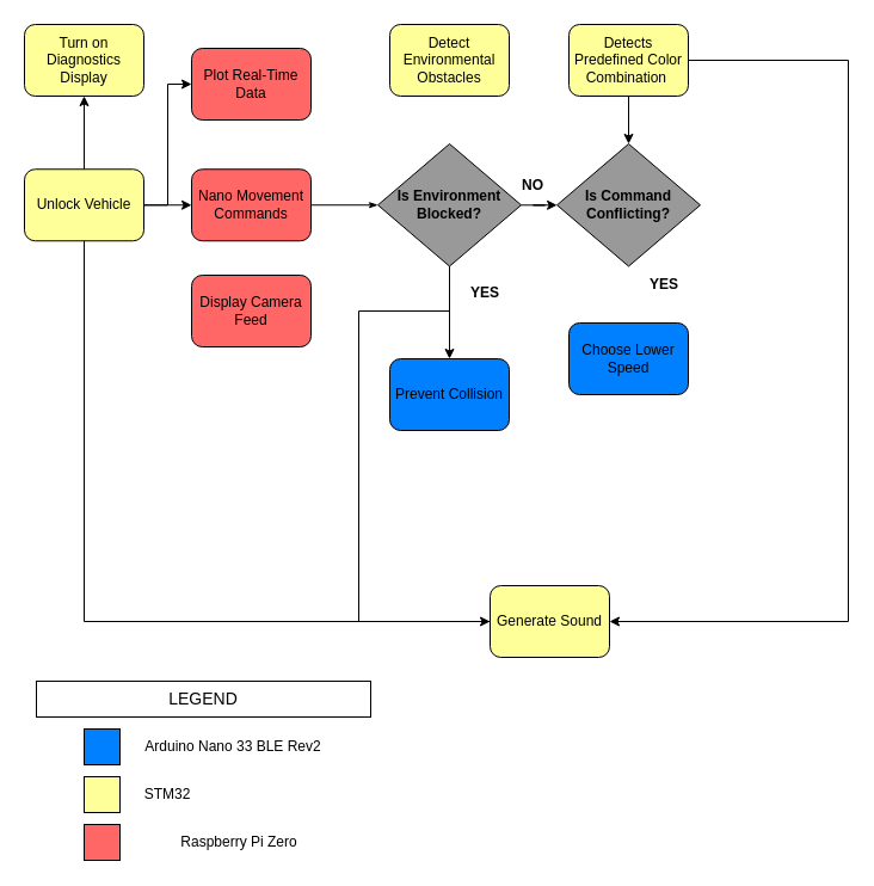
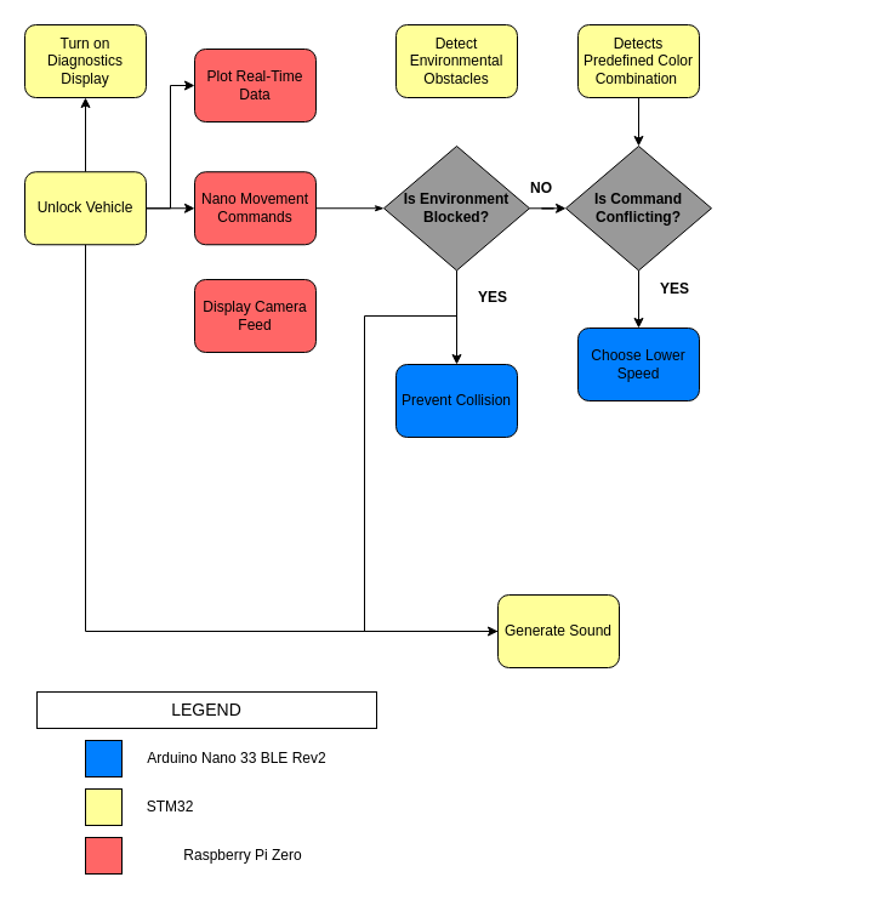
+ <mxCell id="14" value="" style="edgeStyle=orthogonalEdgeStyle;rounded=0;orthogonalLoop=1;jettySize=auto;html=1;exitX=0.5;exitY=1;exitDx=0;exitDy=0;entryX=0.5;entryY=0;entryDx=0;entryDy=0;" edge="1" parent="1" source="8" target="13"><mxGeometry relative="1" as="geometry"><mxPoint x="499.5" y="-30" as="sourcePoint" /><mxPoint x="499.5" y="10" as="targetPoint" /></mxGeometry></mxCell>
- <mxCell id="9" style="edgeStyle=orthogonalEdgeStyle;rounded=0;orthogonalLoop=1;jettySize=auto;html=1;" edge="1" parent="1" source="10" target="12"><mxGeometry relative="1" as="geometry"><Array as="points"><mxPoint x="710" y="50" /><mxPoint x="710" y="520" /></Array></mxGeometry></mxCell>
